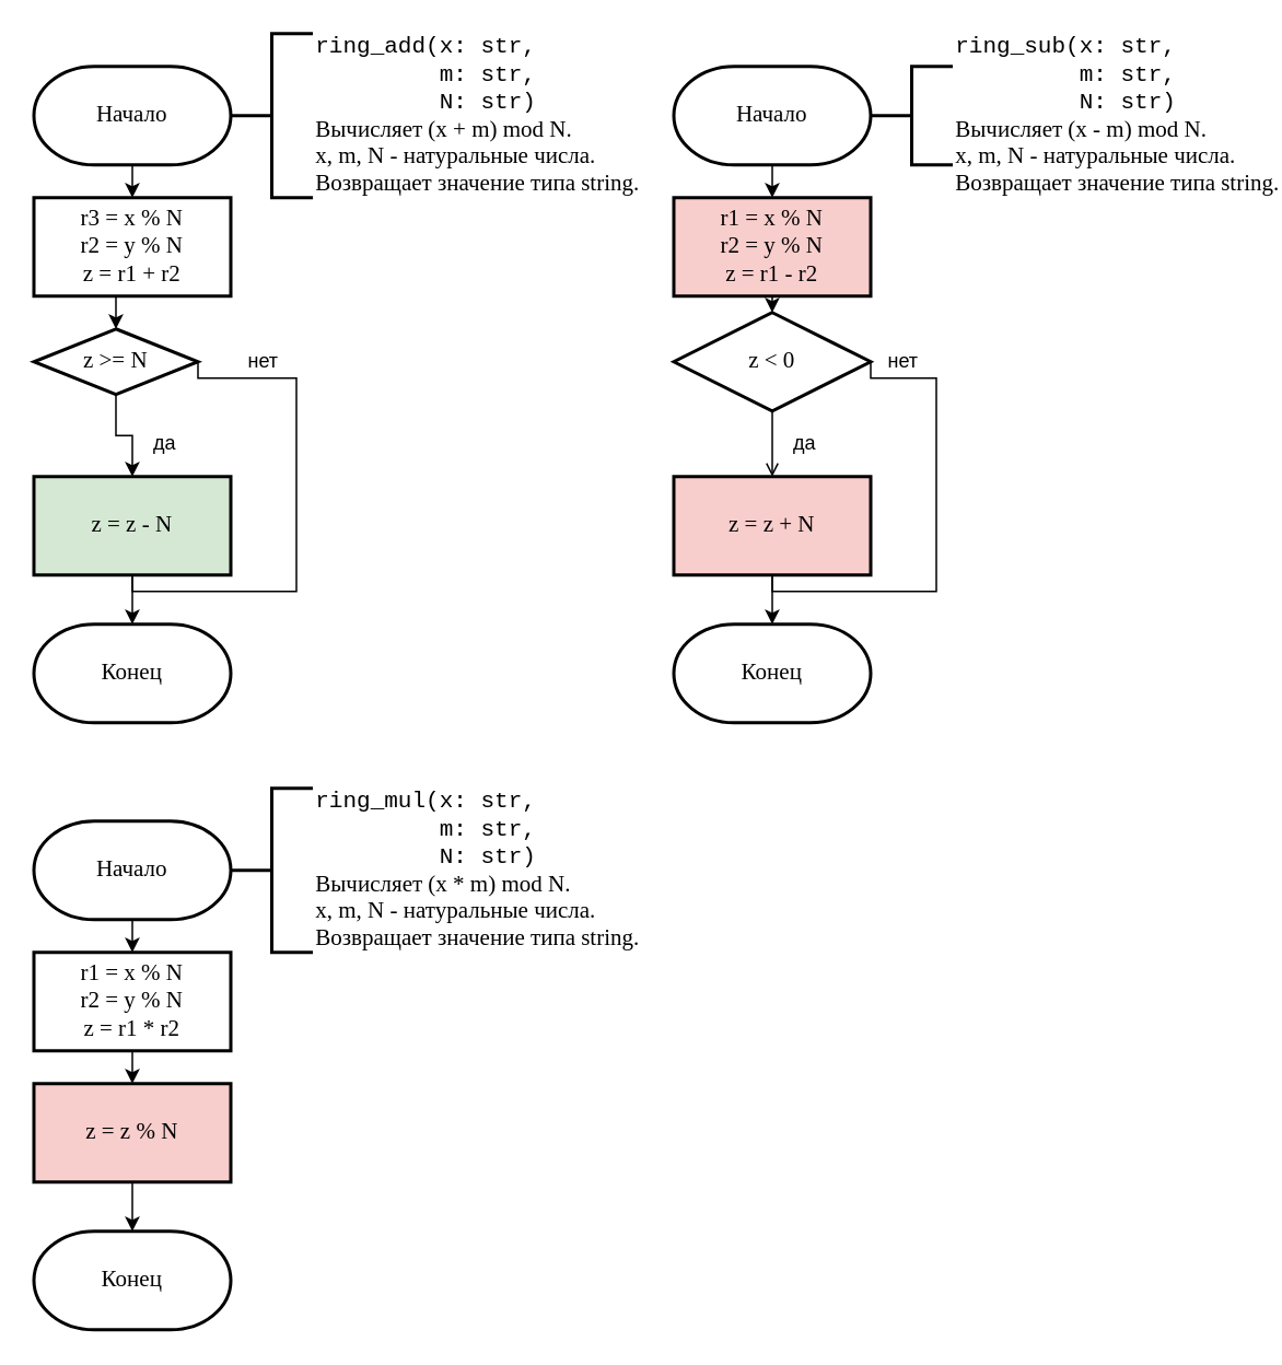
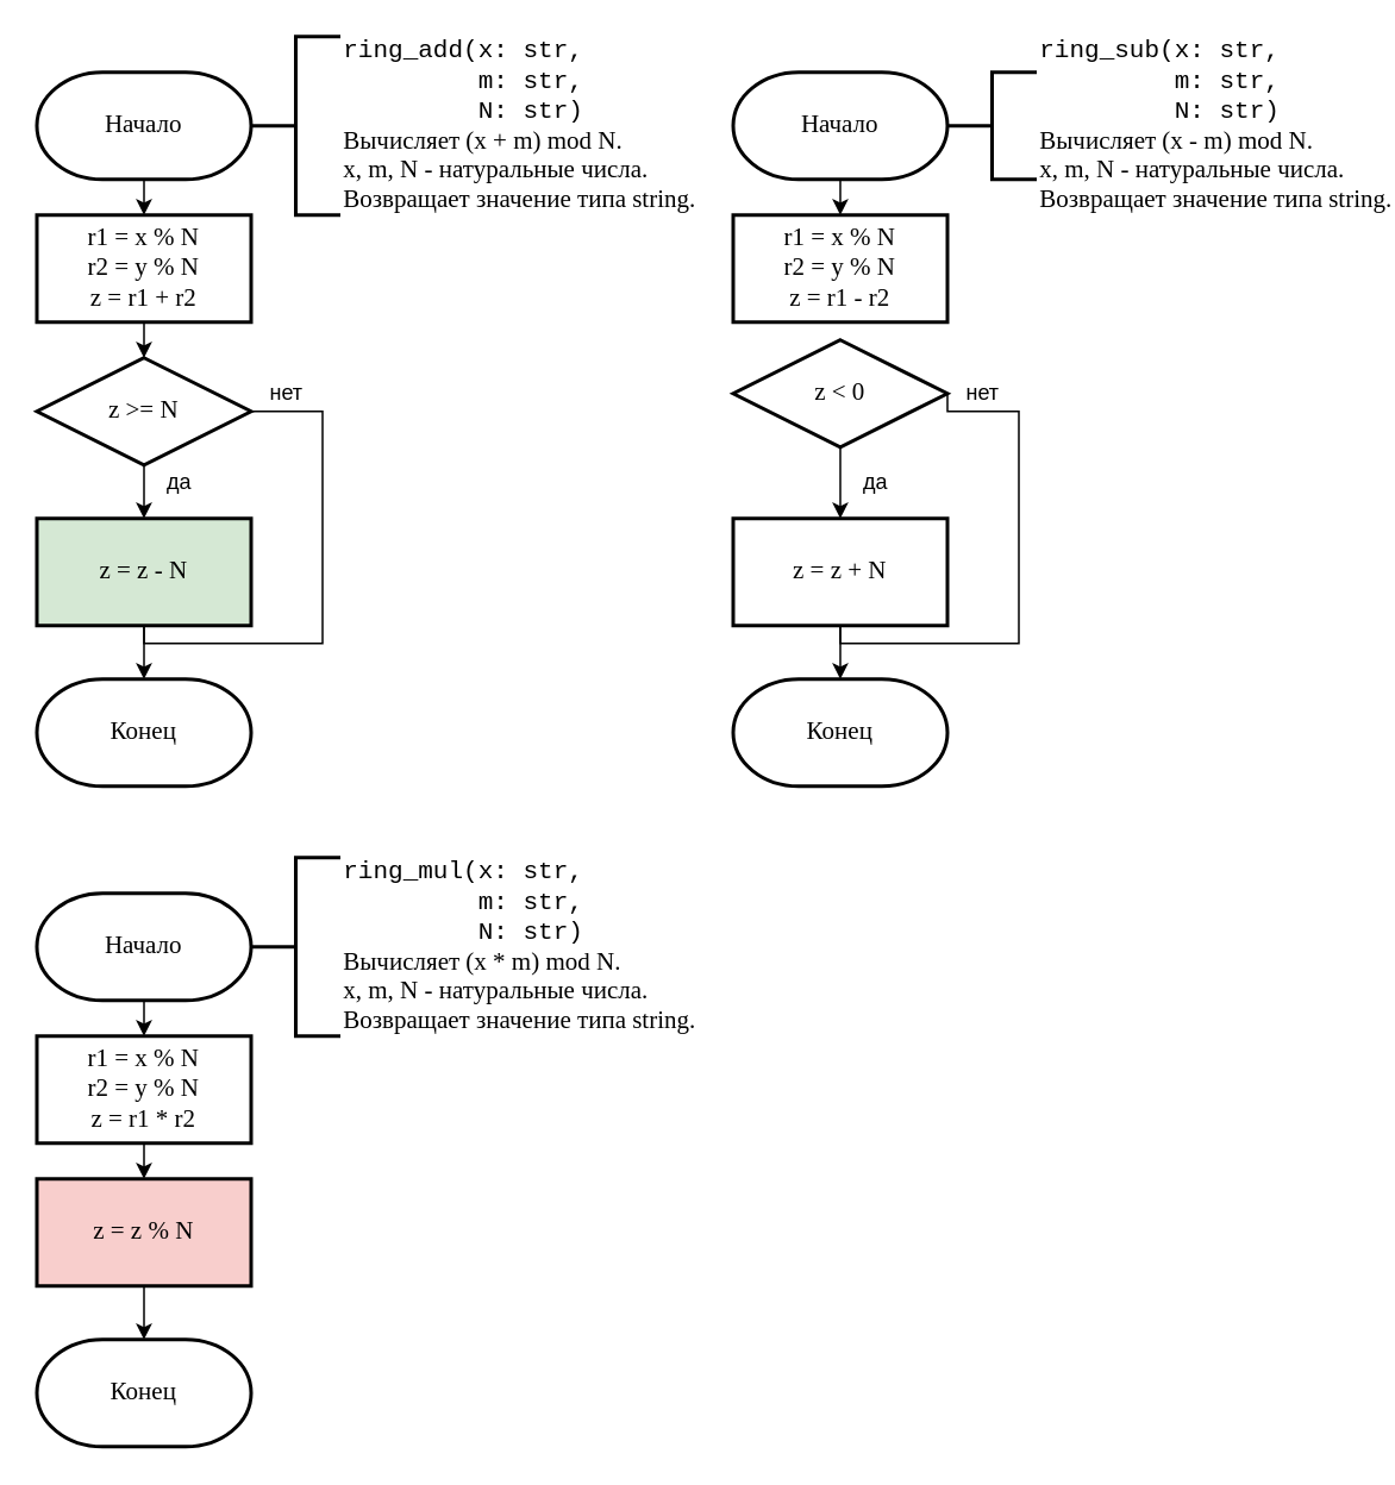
- <mxCell id="6" value="&lt;div&gt;r3 = x % N&lt;/div&gt;&lt;div&gt;r2 = y % N&lt;/div&gt;&lt;div&gt;z = r1 + r2&lt;br&gt;&lt;/div&gt;" style="rounded=0;whiteSpace=wrap;html=1;absoluteArcSize=1;arcSize=14;strokeWidth=2;fontFamily=Times New Roman;fontSize=14;" parent="1" vertex="1"><mxGeometry x="20" y="120" width="120" height="60" as="geometry" /></mxCell>
+ <mxCell id="6" value="&lt;div&gt;r1 = x % N&lt;/div&gt;&lt;div&gt;r2 = y % N&lt;/div&gt;&lt;div&gt;z = r1 + r2&lt;br&gt;&lt;/div&gt;" style="rounded=0;whiteSpace=wrap;html=1;absoluteArcSize=1;arcSize=14;strokeWidth=2;fontFamily=Times New Roman;fontSize=14;" parent="1" vertex="1"><mxGeometry x="20" y="120" width="120" height="60" as="geometry" /></mxCell>
- <mxCell id="19" value="&lt;div&gt;r1 = x % N&lt;/div&gt;&lt;div&gt;r2 = y % N&lt;/div&gt;&lt;div&gt;z = r1 - r2&lt;br&gt;&lt;/div&gt;" style="rounded=0;whiteSpace=wrap;html=1;absoluteArcSize=1;arcSize=14;strokeWidth=2;fontFamily=Times New Roman;fontSize=14;fillColor=#f8cecc;" vertex="1" parent="1"><mxGeometry x="410" y="120" width="120" height="60" as="geometry" /></mxCell>
+ <mxCell id="19" value="&lt;div&gt;r1 = x % N&lt;/div&gt;&lt;div&gt;r2 = y % N&lt;/div&gt;&lt;div&gt;z = r1 - r2&lt;br&gt;&lt;/div&gt;" style="rounded=0;whiteSpace=wrap;html=1;absoluteArcSize=1;arcSize=14;strokeWidth=2;fontFamily=Times New Roman;fontSize=14;" vertex="1" parent="1"><mxGeometry x="410" y="120" width="120" height="60" as="geometry" /></mxCell>
- <mxCell id="18" style="edgeStyle=orthogonalEdgeStyle;rounded=0;orthogonalLoop=1;jettySize=auto;html=1;exitX=0.5;exitY=1;exitDx=0;exitDy=0;entryX=0.5;entryY=0;entryDx=0;entryDy=0;entryPerimeter=0;" edge="1" parent="1" source="19" target="22"><mxGeometry relative="1" as="geometry" /></mxCell>
- <mxCell id="9" value="z &amp;gt;= N" style="strokeWidth=2;html=1;shape=mxgraph.flowchart.decision;whiteSpace=wrap;rounded=0;fontFamily=Times New Roman;fontSize=14;" parent="1" vertex="1"><mxGeometry x="20" y="200" width="100" height="40" as="geometry" /></mxCell>
+ <mxCell id="9" value="z &amp;gt;= N" style="strokeWidth=2;html=1;shape=mxgraph.flowchart.decision;whiteSpace=wrap;rounded=0;fontFamily=Times New Roman;fontSize=14;" parent="1" vertex="1"><mxGeometry x="20" y="200" width="120" height="60" as="geometry" /></mxCell>
- <mxCell id="20" value="" style="edgeStyle=orthogonalEdgeStyle;rounded=0;orthogonalLoop=1;jettySize=auto;html=1;exitX=0.5;exitY=1;exitDx=0;exitDy=0;exitPerimeter=0;entryX=0.5;entryY=0;entryDx=0;entryDy=0;fontFamily=Times New Roman;fontSize=14;endArrow=open;" edge="1" parent="1" source="22" target="24"><mxGeometry relative="1" as="geometry" /></mxCell>
+ <mxCell id="20" value="" style="edgeStyle=orthogonalEdgeStyle;rounded=0;orthogonalLoop=1;jettySize=auto;html=1;exitX=0.5;exitY=1;exitDx=0;exitDy=0;exitPerimeter=0;entryX=0.5;entryY=0;entryDx=0;entryDy=0;fontFamily=Times New Roman;fontSize=14;" edge="1" parent="1" source="22" target="24"><mxGeometry relative="1" as="geometry" /></mxCell>
- <mxCell id="24" value="z = z + N" style="rounded=0;whiteSpace=wrap;html=1;absoluteArcSize=1;arcSize=14;strokeWidth=2;fontFamily=Times New Roman;fontSize=14;fillColor=#f8cecc;" vertex="1" parent="1"><mxGeometry x="410" y="290" width="120" height="60" as="geometry" /></mxCell>
+ <mxCell id="24" value="z = z + N" style="rounded=0;whiteSpace=wrap;html=1;absoluteArcSize=1;arcSize=14;strokeWidth=2;fontFamily=Times New Roman;fontSize=14;" vertex="1" parent="1"><mxGeometry x="410" y="290" width="120" height="60" as="geometry" /></mxCell>
